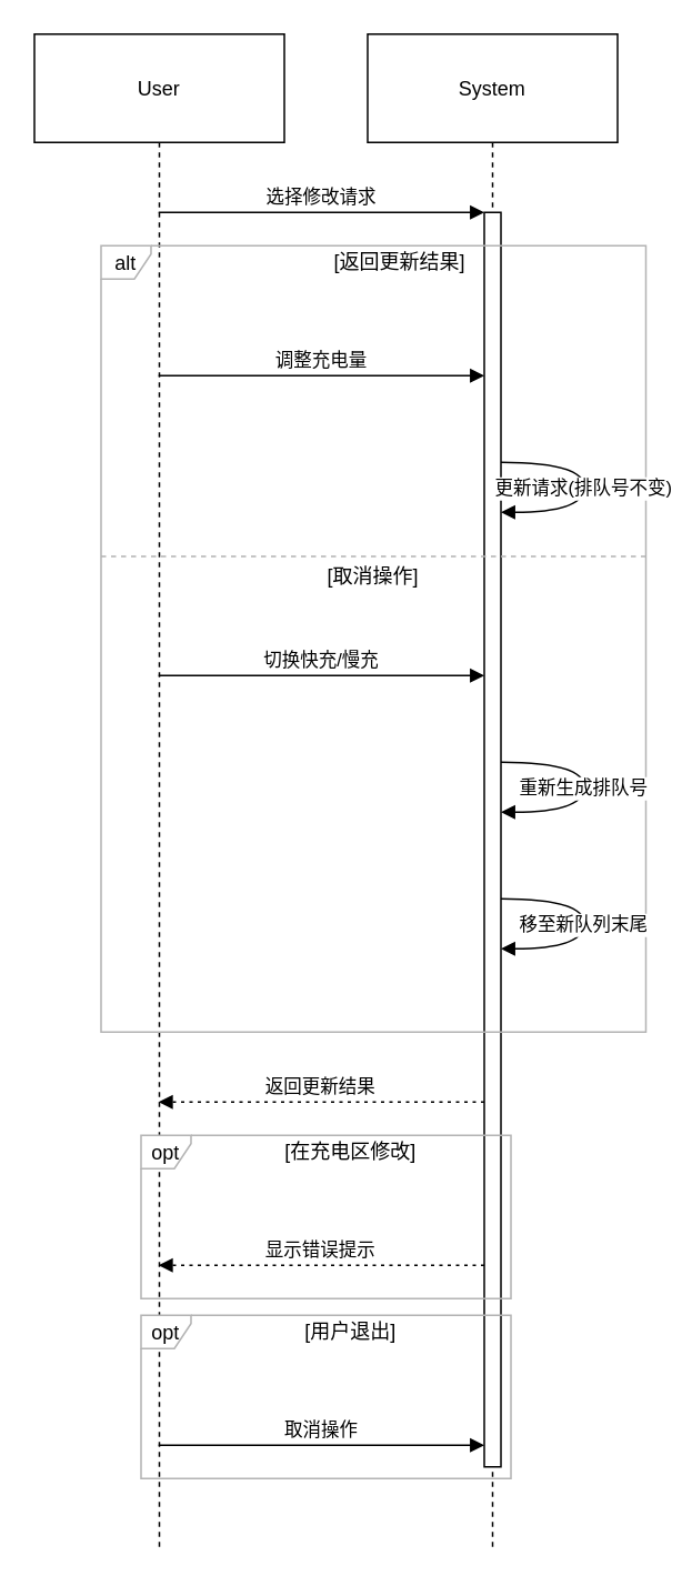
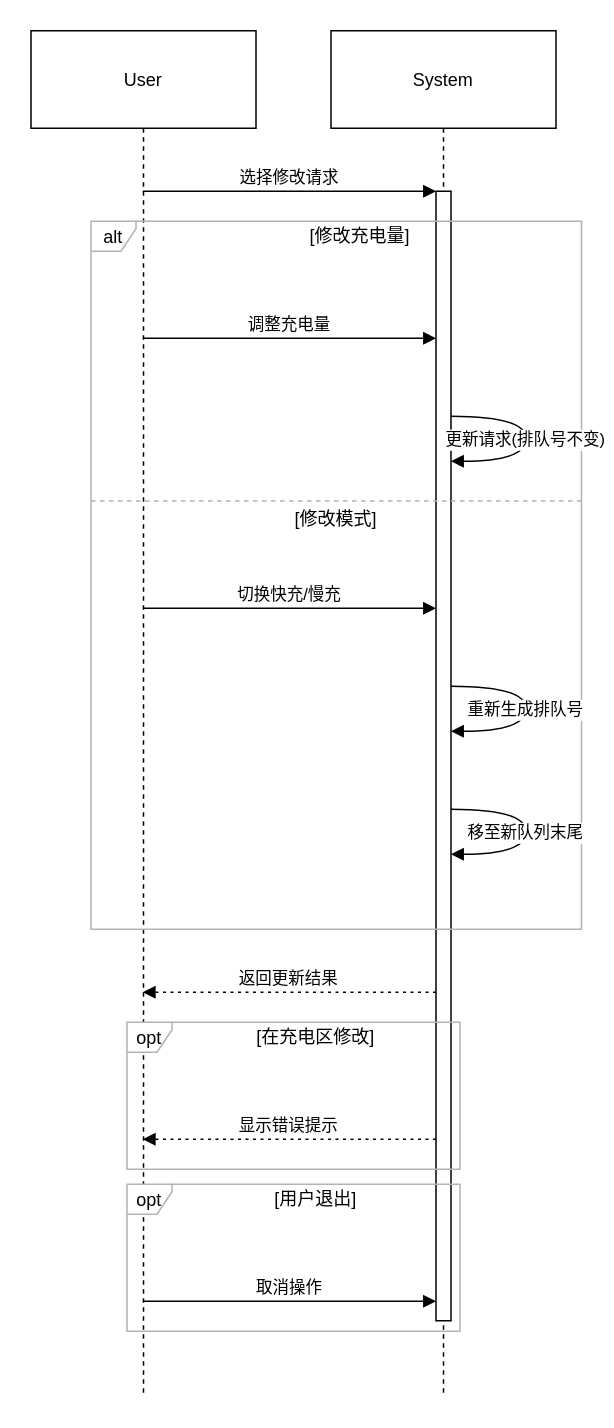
- <mxCell id="6" value="[返回更新结果]" style="text;strokeColor=none;fillColor=none;align=center;verticalAlign=middle;whiteSpace=wrap;" vertex="1" parent="5"><mxGeometry x="32.376" width="294.624" height="20" as="geometry" /></mxCell>
+ <mxCell id="6" value="[修改充电量]" style="text;strokeColor=none;fillColor=none;align=center;verticalAlign=middle;whiteSpace=wrap;" vertex="1" parent="5"><mxGeometry x="32.376" width="294.624" height="20" as="geometry" /></mxCell>
- <mxCell id="7" value="[取消操作]" style="shape=line;dashed=1;whiteSpace=wrap;verticalAlign=top;labelPosition=center;verticalLabelPosition=middle;align=center;strokeColor=#B3B3B3;" vertex="1" parent="5"><mxGeometry y="185" width="327" height="3" as="geometry" /></mxCell>
+ <mxCell id="7" value="[修改模式]" style="shape=line;dashed=1;whiteSpace=wrap;verticalAlign=top;labelPosition=center;verticalLabelPosition=middle;align=center;strokeColor=#B3B3B3;" vertex="1" parent="5"><mxGeometry y="185" width="327" height="3" as="geometry" /></mxCell>
